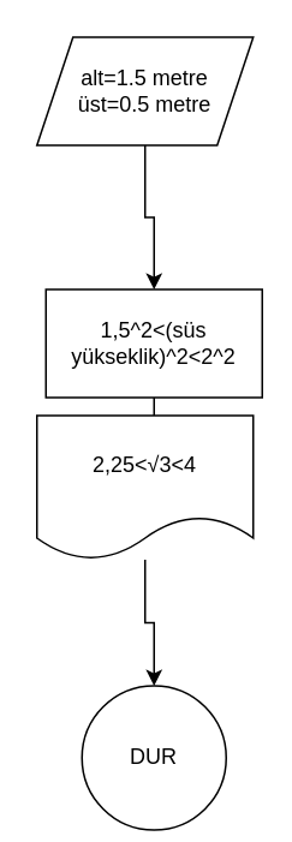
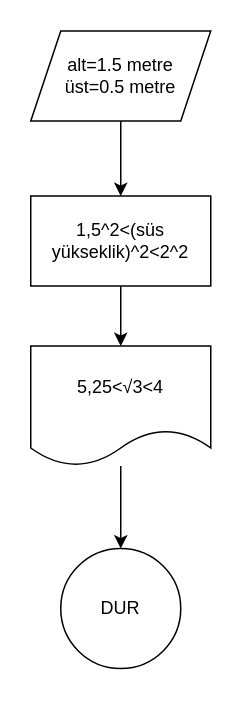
- <mxCell id="6" value="1,5^2&amp;lt;(süs yükseklik)^2&amp;lt;2^2" style="whiteSpace=wrap;html=1;" vertex="1" parent="1"><mxGeometry x="25" y="160" width="120" height="60" as="geometry" /></mxCell>
+ <mxCell id="6" value="1,5^2&amp;lt;(süs yükseklik)^2&amp;lt;2^2" style="whiteSpace=wrap;html=1;" vertex="1" parent="1"><mxGeometry x="20" y="130" width="120" height="60" as="geometry" /></mxCell>
- <mxCell id="8" value="2,25&amp;lt;√3&amp;lt;4" style="shape=document;whiteSpace=wrap;html=1;boundedLbl=1;" vertex="1" parent="1"><mxGeometry x="20" y="230" width="120" height="80" as="geometry" /></mxCell>
+ <mxCell id="8" value="5,25&amp;lt;√3&amp;lt;4" style="shape=document;whiteSpace=wrap;html=1;boundedLbl=1;" vertex="1" parent="1"><mxGeometry x="20" y="230" width="120" height="80" as="geometry" /></mxCell>
- <mxCell id="2" value="DUR" style="ellipse;whiteSpace=wrap;html=1;aspect=fixed;" vertex="1" parent="1"><mxGeometry x="45" y="380" width="80" height="80" as="geometry" /></mxCell>
+ <mxCell id="2" value="DUR" style="ellipse;whiteSpace=wrap;html=1;aspect=fixed;" vertex="1" parent="1"><mxGeometry x="40" y="365" width="80" height="80" as="geometry" /></mxCell>
